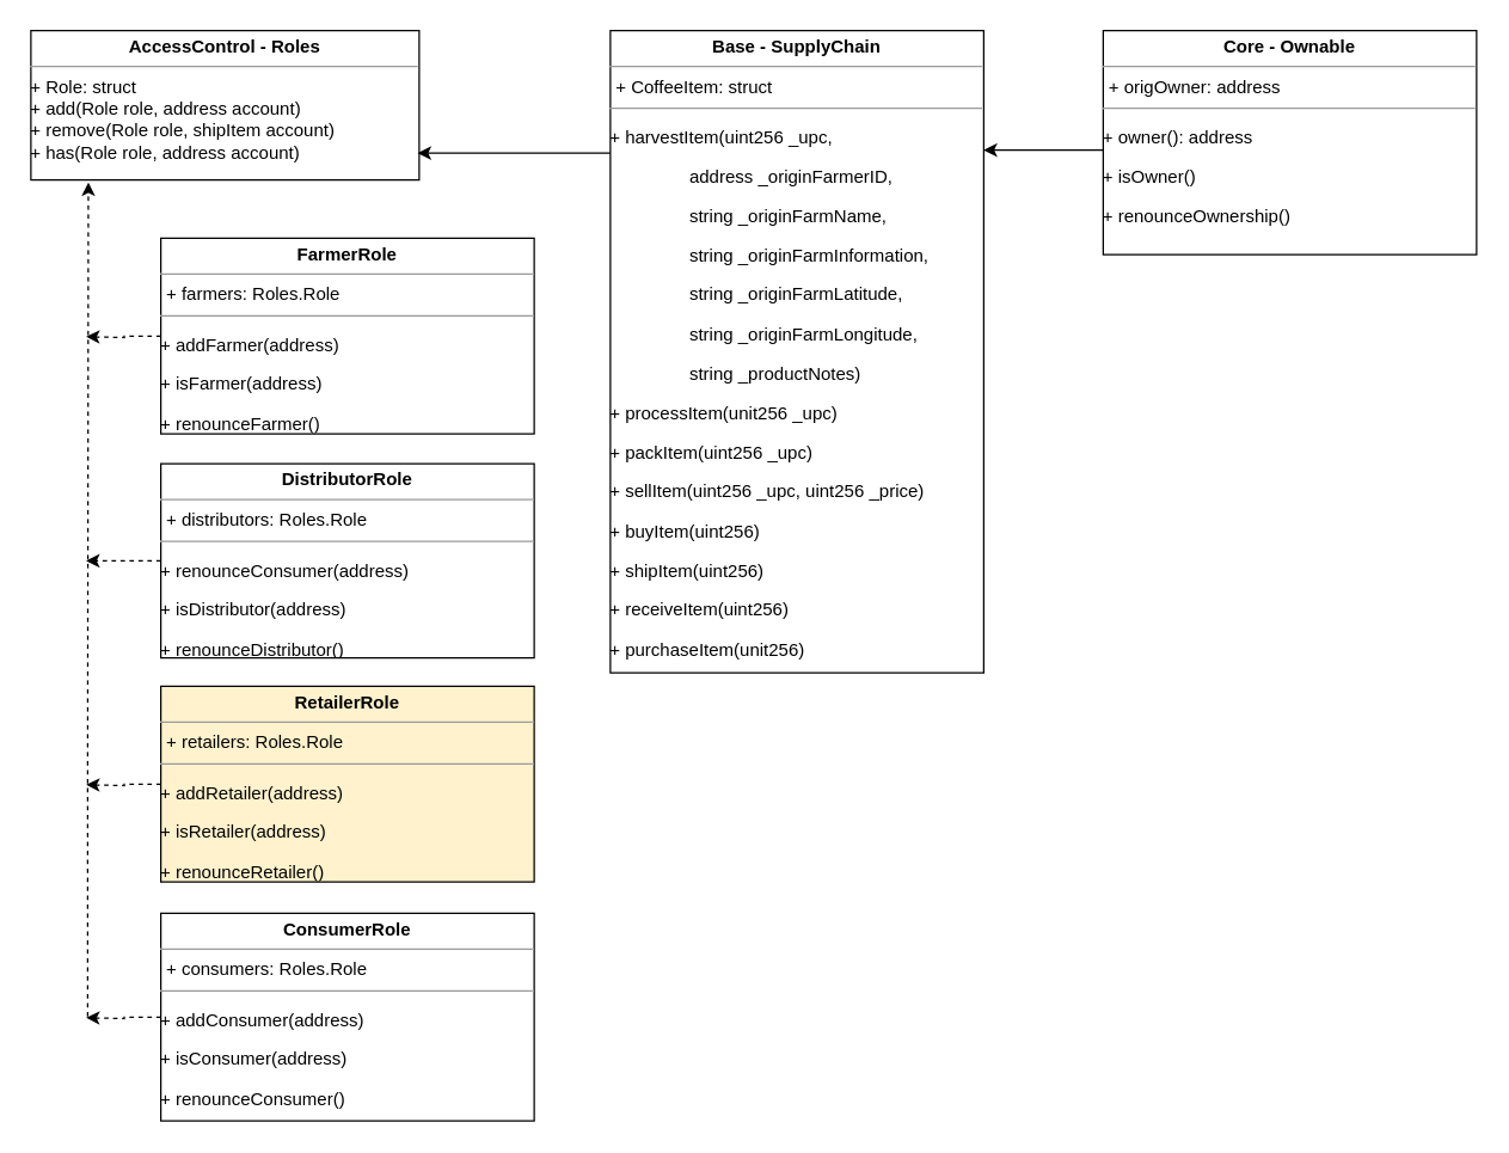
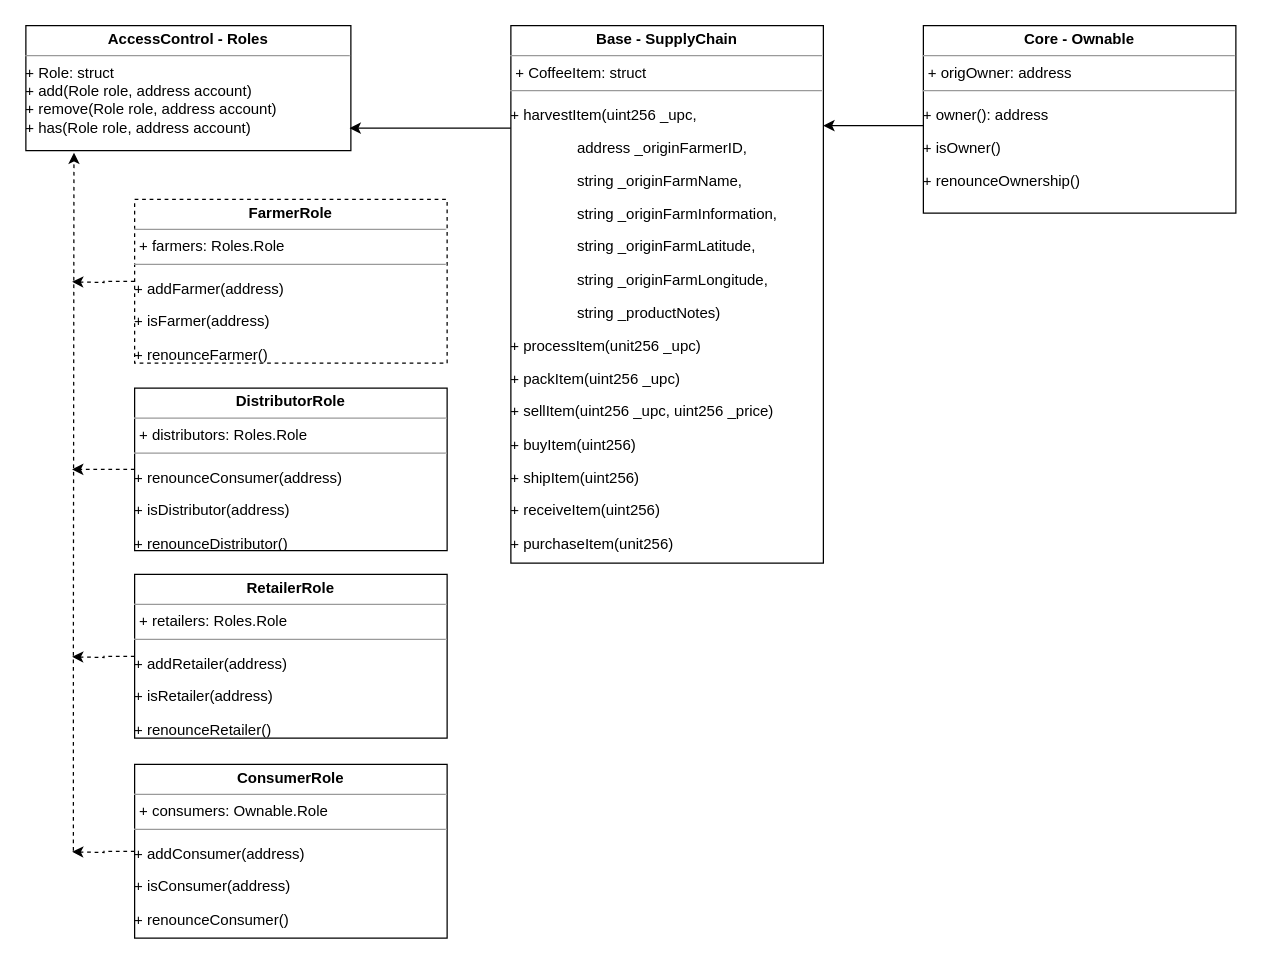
- <mxCell id="2" value="&lt;p style=&quot;margin: 0px ; margin-top: 4px ; text-align: center&quot;&gt;&lt;b&gt;AccessControl - Roles&lt;/b&gt;&lt;/p&gt;&lt;hr size=&quot;1&quot;&gt;&lt;div style=&quot;height: 2px&quot;&gt;&lt;div&gt;+ Role: struct&lt;/div&gt;&lt;div&gt;+ add(Role role, address account)&lt;/div&gt;&lt;div&gt;+ remove(Role role, shipItem account)&lt;/div&gt;&lt;div&gt;+ has(Role role, address account)&lt;/div&gt;&lt;div&gt;&lt;br&gt;&lt;/div&gt;&lt;/div&gt;" style="verticalAlign=top;align=left;overflow=fill;fontSize=12;fontFamily=Helvetica;html=1;" parent="1" vertex="1"><mxGeometry x="20" y="20" width="260" height="100" as="geometry" /></mxCell>
+ <mxCell id="2" value="&lt;p style=&quot;margin: 0px ; margin-top: 4px ; text-align: center&quot;&gt;&lt;b&gt;AccessControl - Roles&lt;/b&gt;&lt;/p&gt;&lt;hr size=&quot;1&quot;&gt;&lt;div style=&quot;height: 2px&quot;&gt;&lt;div&gt;+ Role: struct&lt;/div&gt;&lt;div&gt;+ add(Role role, address account)&lt;/div&gt;&lt;div&gt;+ remove(Role role, address account)&lt;/div&gt;&lt;div&gt;+ has(Role role, address account)&lt;/div&gt;&lt;div&gt;&lt;br&gt;&lt;/div&gt;&lt;/div&gt;" style="verticalAlign=top;align=left;overflow=fill;fontSize=12;fontFamily=Helvetica;html=1;" parent="1" vertex="1"><mxGeometry x="20" y="20" width="260" height="100" as="geometry" /></mxCell>
- <mxCell id="8" value="&lt;p style=&quot;margin: 0px ; margin-top: 4px ; text-align: center&quot;&gt;&lt;b&gt;FarmerRole&lt;/b&gt;&lt;/p&gt;&lt;hr size=&quot;1&quot;&gt;&lt;p style=&quot;margin: 0px ; margin-left: 4px&quot;&gt;+ farmers: Roles.Role&lt;br&gt;&lt;/p&gt;&lt;hr size=&quot;1&quot;&gt;&lt;p&gt;+ addFarmer(address)&lt;/p&gt;&lt;p&gt;+ isFarmer(address)&lt;/p&gt;&lt;p&gt;+&amp;nbsp;&lt;span&gt;renounceFarmer&lt;/span&gt;&lt;span&gt;()&lt;/span&gt;&lt;/p&gt;&lt;p&gt;&lt;br&gt;&lt;/p&gt;&lt;p&gt;&lt;br&gt;&lt;/p&gt;" style="verticalAlign=top;align=left;overflow=fill;fontSize=12;fontFamily=Helvetica;html=1;" parent="1" vertex="1"><mxGeometry x="107" y="159" width="250" height="131" as="geometry" /></mxCell>
+ <mxCell id="8" value="&lt;p style=&quot;margin: 0px ; margin-top: 4px ; text-align: center&quot;&gt;&lt;b&gt;FarmerRole&lt;/b&gt;&lt;/p&gt;&lt;hr size=&quot;1&quot;&gt;&lt;p style=&quot;margin: 0px ; margin-left: 4px&quot;&gt;+ farmers: Roles.Role&lt;br&gt;&lt;/p&gt;&lt;hr size=&quot;1&quot;&gt;&lt;p&gt;+ addFarmer(address)&lt;/p&gt;&lt;p&gt;+ isFarmer(address)&lt;/p&gt;&lt;p&gt;+&amp;nbsp;&lt;span&gt;renounceFarmer&lt;/span&gt;&lt;span&gt;()&lt;/span&gt;&lt;/p&gt;&lt;p&gt;&lt;br&gt;&lt;/p&gt;&lt;p&gt;&lt;br&gt;&lt;/p&gt;" style="verticalAlign=top;align=left;overflow=fill;fontSize=12;fontFamily=Helvetica;html=1;dashed=1;" parent="1" vertex="1"><mxGeometry x="107" y="159" width="250" height="131" as="geometry" /></mxCell>
- <mxCell id="12" value="&lt;p style=&quot;margin: 0px ; margin-top: 4px ; text-align: center&quot;&gt;&lt;b&gt;RetailerRole&lt;/b&gt;&lt;/p&gt;&lt;hr size=&quot;1&quot;&gt;&lt;p style=&quot;margin: 0px ; margin-left: 4px&quot;&gt;+ retailers: Roles.Role&lt;br&gt;&lt;/p&gt;&lt;hr size=&quot;1&quot;&gt;&lt;p&gt;+ addRetailer(address)&lt;/p&gt;&lt;p&gt;+ isRetailer(address)&lt;/p&gt;&lt;p&gt;+&amp;nbsp;renounceRetailer()&lt;/p&gt;&lt;p&gt;&lt;br&gt;&lt;/p&gt;" style="verticalAlign=top;align=left;overflow=fill;fontSize=12;fontFamily=Helvetica;html=1;fillColor=#fff2cc;" parent="1" vertex="1"><mxGeometry x="107" y="459" width="250" height="131" as="geometry" /></mxCell>
+ <mxCell id="12" value="&lt;p style=&quot;margin: 0px ; margin-top: 4px ; text-align: center&quot;&gt;&lt;b&gt;RetailerRole&lt;/b&gt;&lt;/p&gt;&lt;hr size=&quot;1&quot;&gt;&lt;p style=&quot;margin: 0px ; margin-left: 4px&quot;&gt;+ retailers: Roles.Role&lt;br&gt;&lt;/p&gt;&lt;hr size=&quot;1&quot;&gt;&lt;p&gt;+ addRetailer(address)&lt;/p&gt;&lt;p&gt;+ isRetailer(address)&lt;/p&gt;&lt;p&gt;+&amp;nbsp;renounceRetailer()&lt;/p&gt;&lt;p&gt;&lt;br&gt;&lt;/p&gt;" style="verticalAlign=top;align=left;overflow=fill;fontSize=12;fontFamily=Helvetica;html=1;" parent="1" vertex="1"><mxGeometry x="107" y="459" width="250" height="131" as="geometry" /></mxCell>
- <mxCell id="14" value="&lt;p style=&quot;margin: 0px ; margin-top: 4px ; text-align: center&quot;&gt;&lt;b&gt;ConsumerRole&lt;/b&gt;&lt;/p&gt;&lt;hr size=&quot;1&quot;&gt;&lt;p style=&quot;margin: 0px ; margin-left: 4px&quot;&gt;+ consumers: Roles.Role&lt;br&gt;&lt;/p&gt;&lt;hr size=&quot;1&quot;&gt;&lt;p&gt;+ addConsumer(address)&lt;/p&gt;&lt;p&gt;+ isConsumer(address)&lt;/p&gt;&lt;p&gt;+&amp;nbsp;renounceConsumer()&lt;/p&gt;&lt;p&gt;&lt;br&gt;&lt;/p&gt;" style="verticalAlign=top;align=left;overflow=fill;fontSize=12;fontFamily=Helvetica;html=1;" parent="1" vertex="1"><mxGeometry x="107" y="611" width="250" height="139" as="geometry" /></mxCell>
+ <mxCell id="14" value="&lt;p style=&quot;margin: 0px ; margin-top: 4px ; text-align: center&quot;&gt;&lt;b&gt;ConsumerRole&lt;/b&gt;&lt;/p&gt;&lt;hr size=&quot;1&quot;&gt;&lt;p style=&quot;margin: 0px ; margin-left: 4px&quot;&gt;+ consumers: Ownable.Role&lt;br&gt;&lt;/p&gt;&lt;hr size=&quot;1&quot;&gt;&lt;p&gt;+ addConsumer(address)&lt;/p&gt;&lt;p&gt;+ isConsumer(address)&lt;/p&gt;&lt;p&gt;+&amp;nbsp;renounceConsumer()&lt;/p&gt;&lt;p&gt;&lt;br&gt;&lt;/p&gt;" style="verticalAlign=top;align=left;overflow=fill;fontSize=12;fontFamily=Helvetica;html=1;" parent="1" vertex="1"><mxGeometry x="107" y="611" width="250" height="139" as="geometry" /></mxCell>
